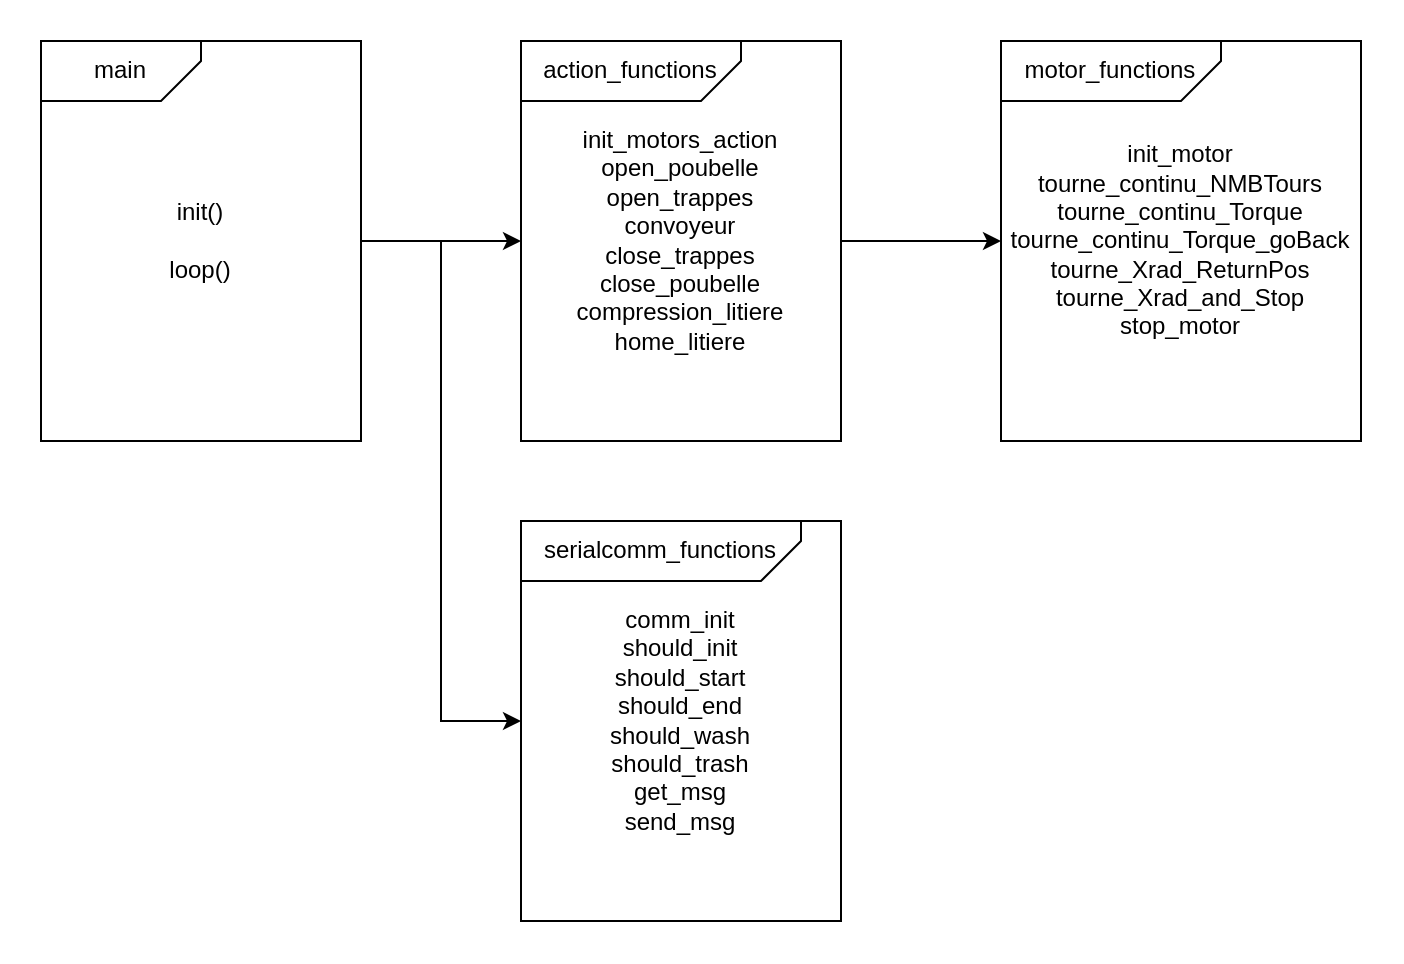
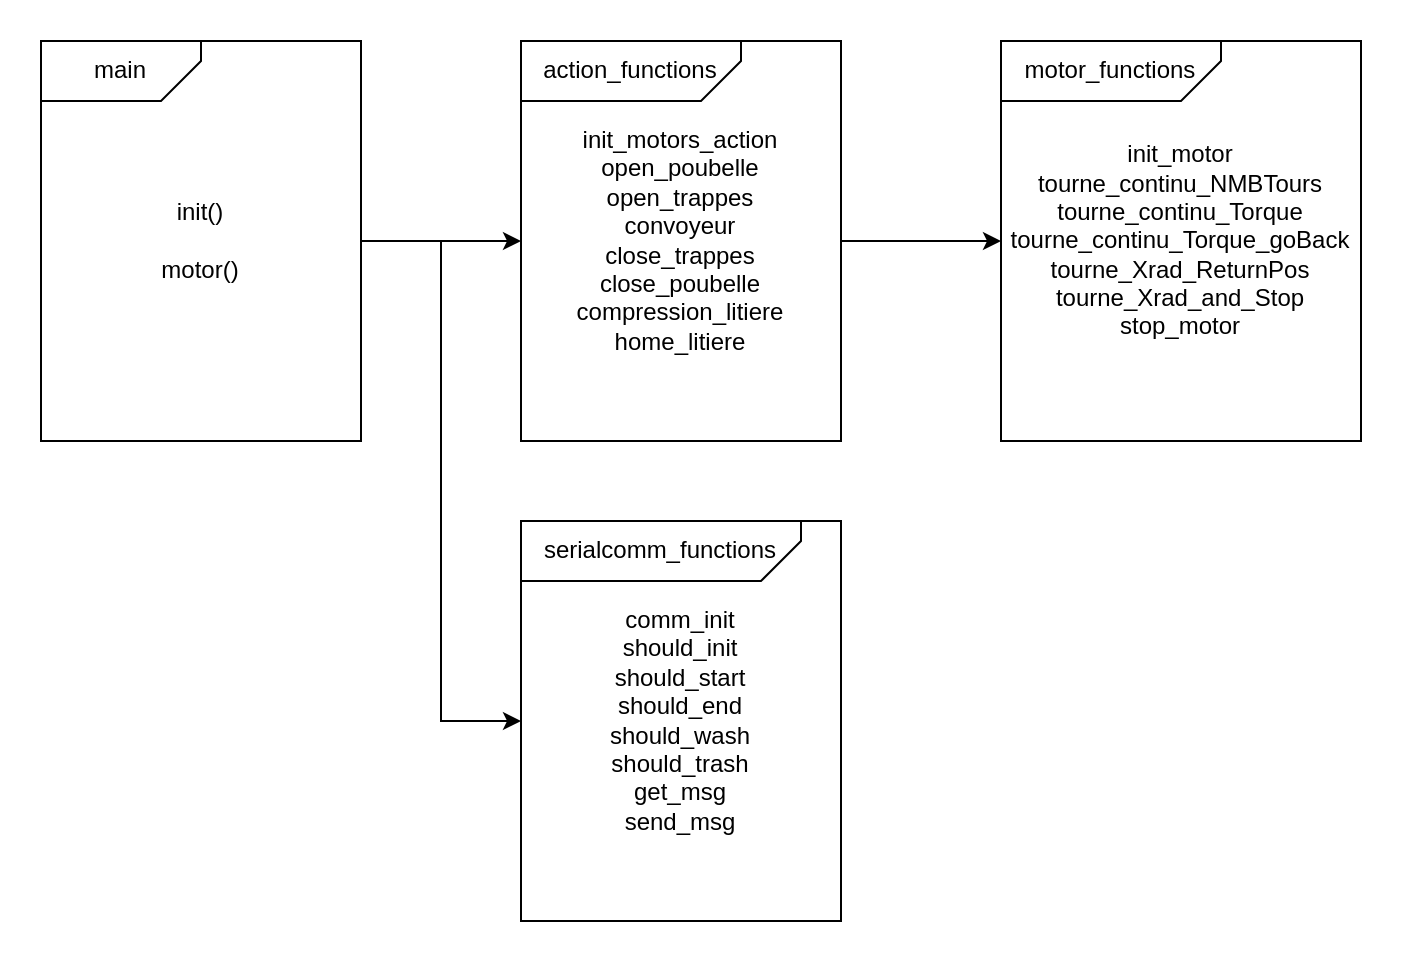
- <mxCell id="4" value="init()&lt;br&gt;&lt;br&gt;loop()" style="rounded=0;whiteSpace=wrap;html=1;" vertex="1" parent="1"><mxGeometry x="20" y="20" width="160" height="200" as="geometry" /></mxCell>
+ <mxCell id="4" value="init()&lt;br&gt;&lt;br&gt;motor()" style="rounded=0;whiteSpace=wrap;html=1;" vertex="1" parent="1"><mxGeometry x="20" y="20" width="160" height="200" as="geometry" /></mxCell>
